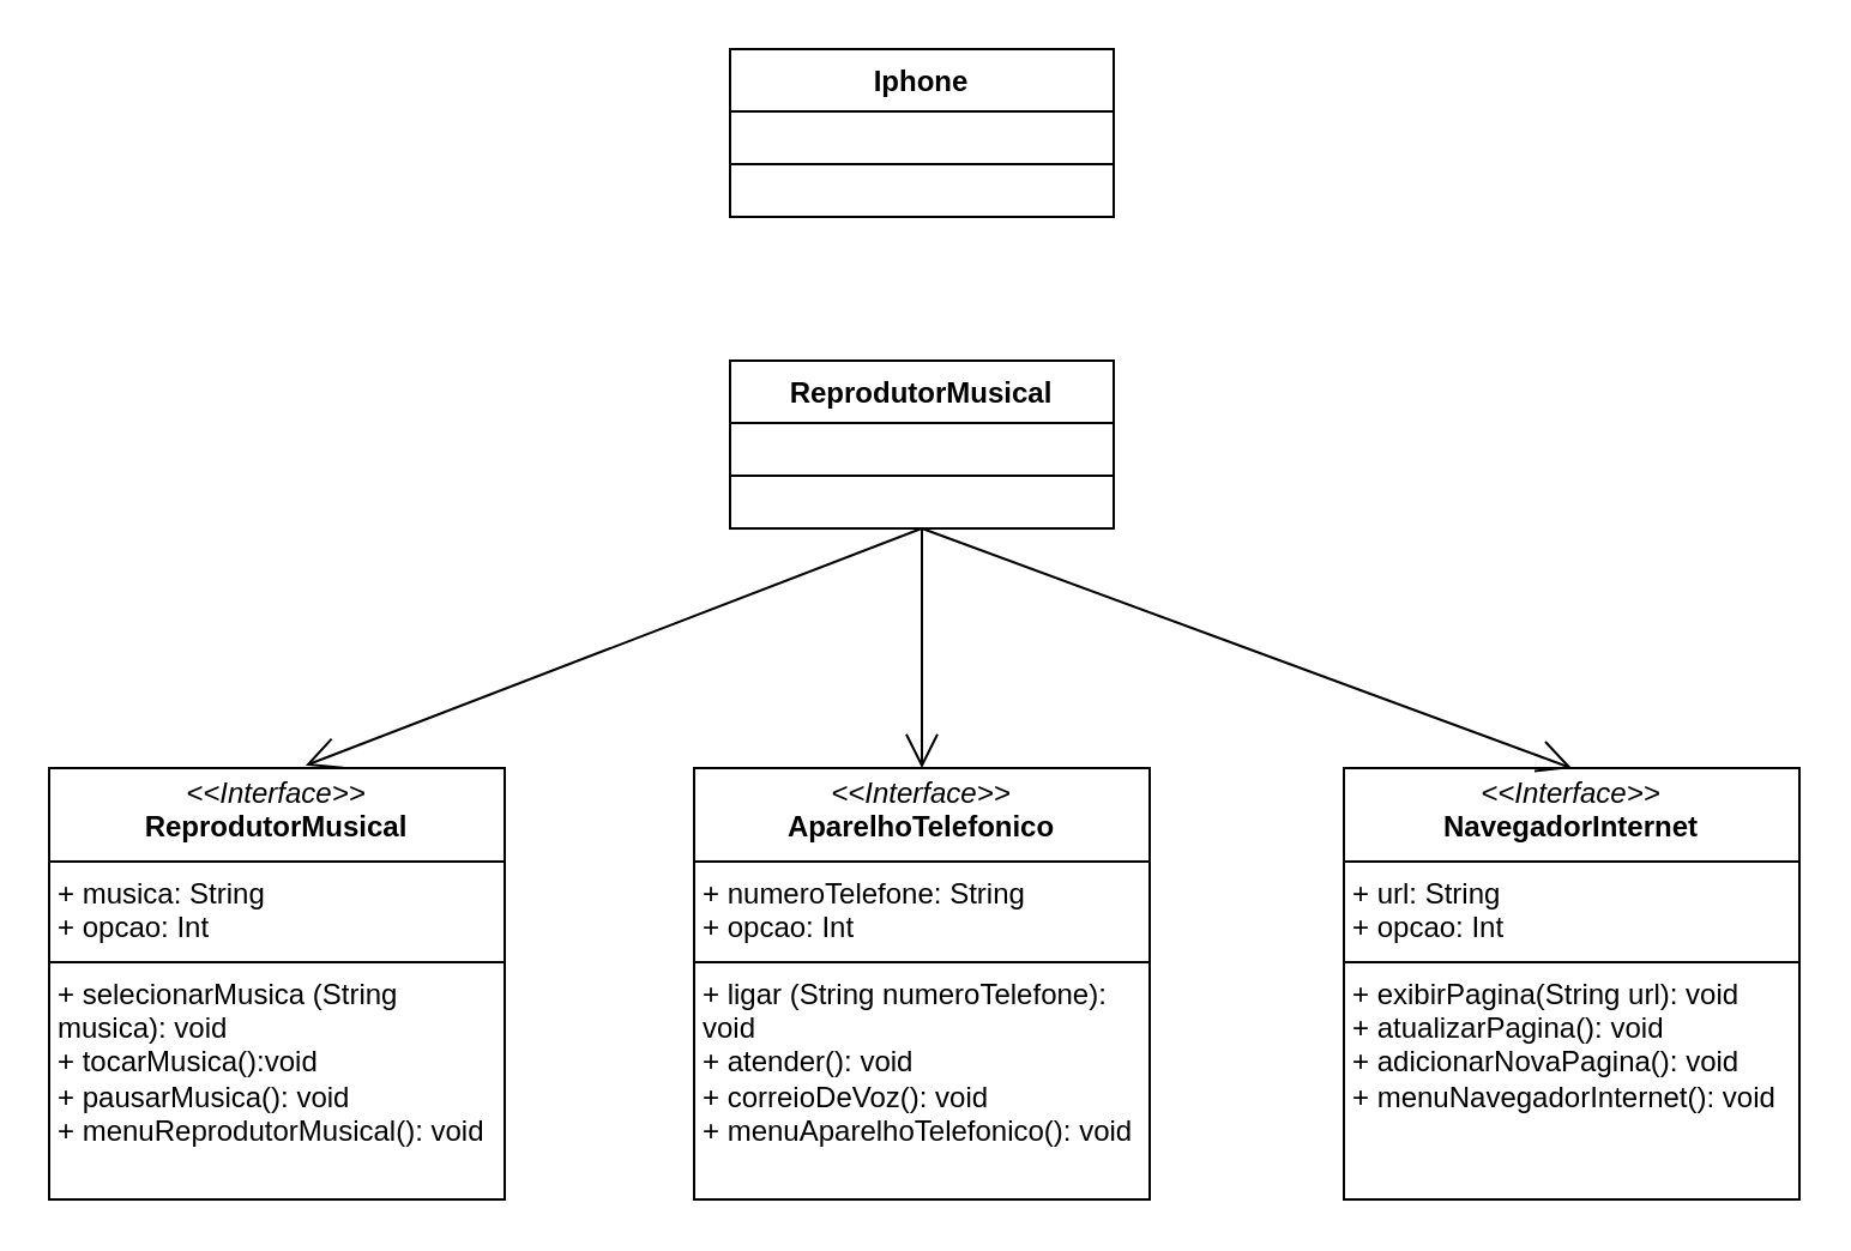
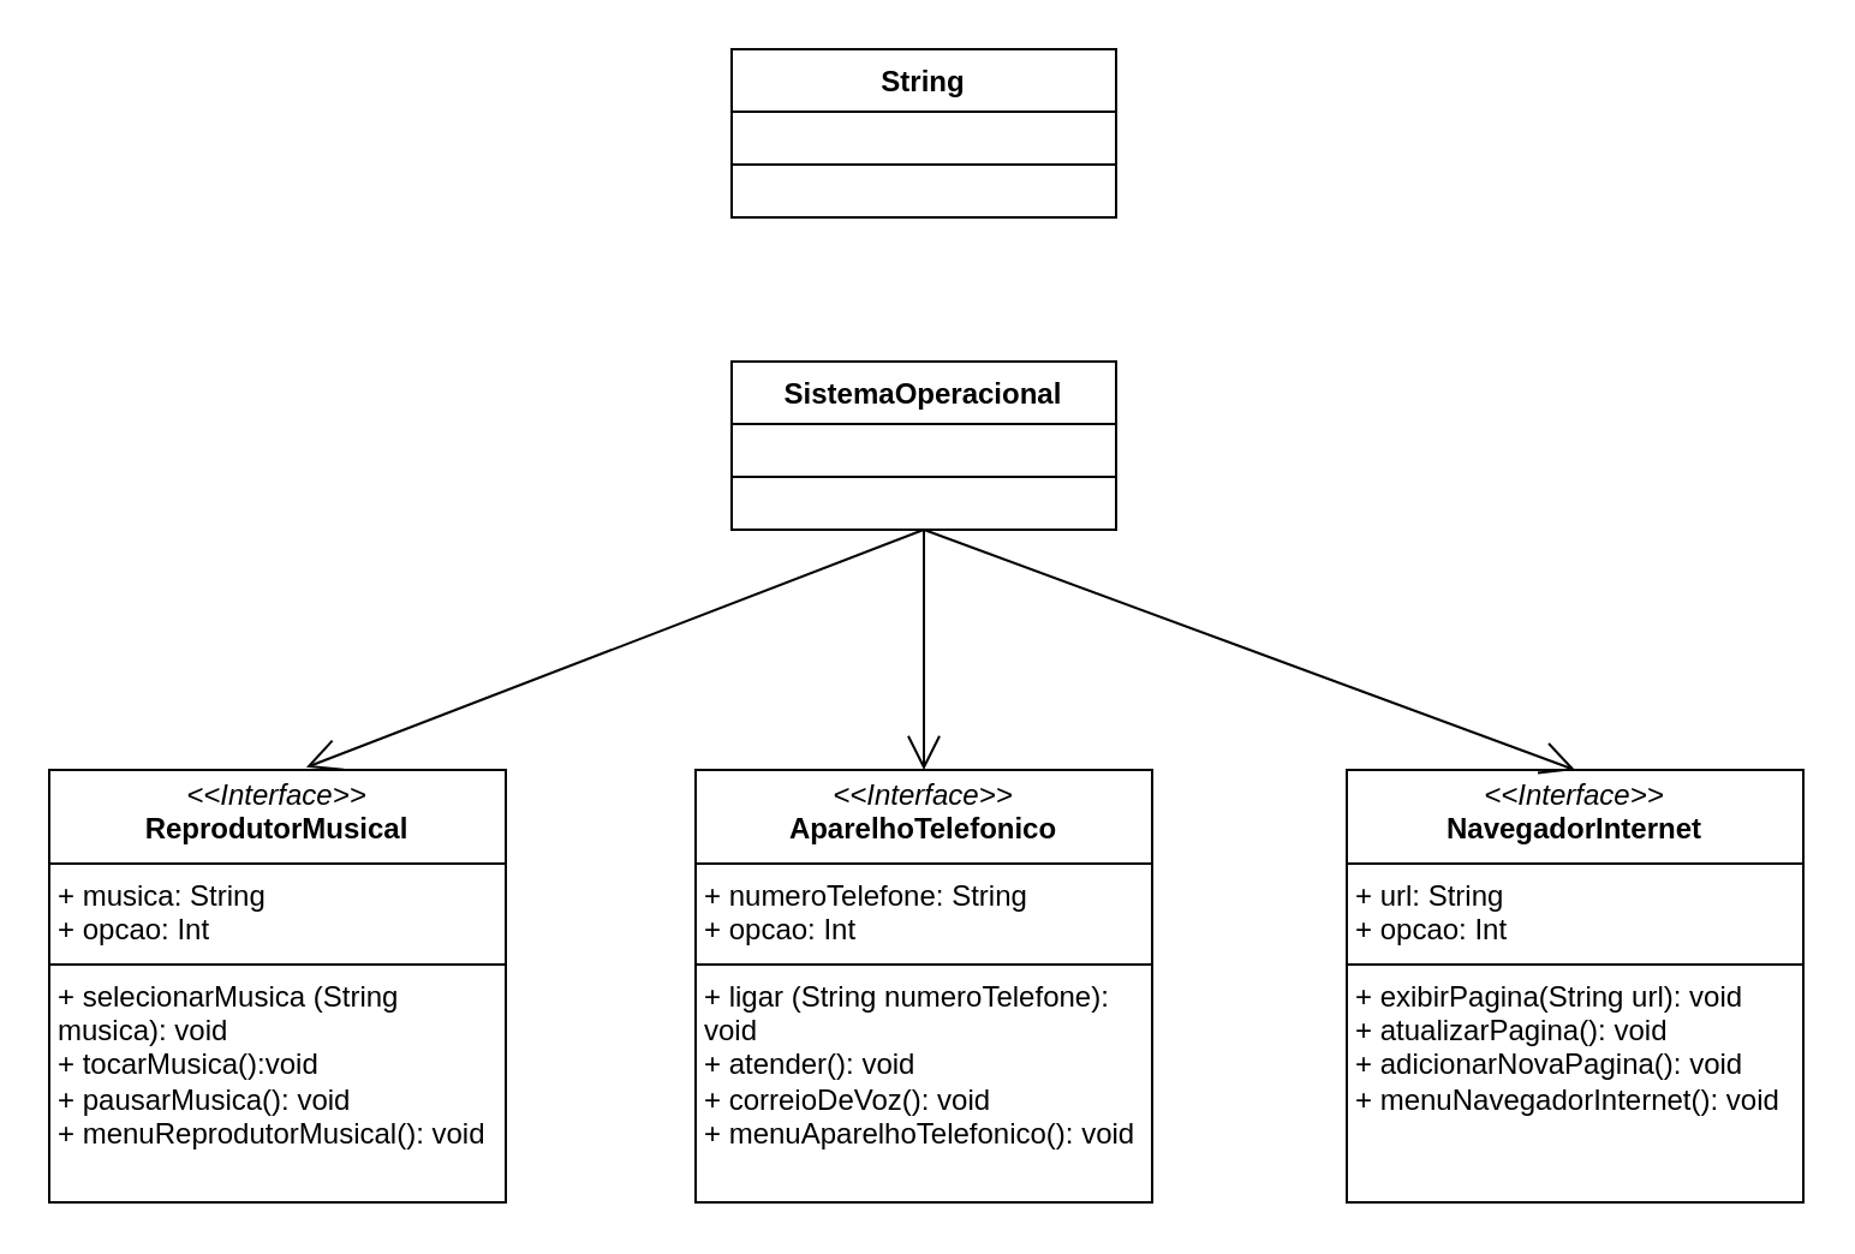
- <mxCell id="5" value="Iphone" style="swimlane;fontStyle=1;align=center;verticalAlign=top;childLayout=stackLayout;horizontal=1;startSize=26;horizontalStack=0;resizeParent=1;resizeParentMax=0;resizeLast=0;collapsible=1;marginBottom=0;whiteSpace=wrap;html=1;" vertex="1" parent="1"><mxGeometry x="304" y="20" width="160" height="70" as="geometry" /></mxCell>
+ <mxCell id="5" value="String" style="swimlane;fontStyle=1;align=center;verticalAlign=top;childLayout=stackLayout;horizontal=1;startSize=26;horizontalStack=0;resizeParent=1;resizeParentMax=0;resizeLast=0;collapsible=1;marginBottom=0;whiteSpace=wrap;html=1;" vertex="1" parent="1"><mxGeometry x="304" y="20" width="160" height="70" as="geometry" /></mxCell>
- <mxCell id="2" value="ReprodutorMusical" style="swimlane;fontStyle=1;align=center;verticalAlign=top;childLayout=stackLayout;horizontal=1;startSize=26;horizontalStack=0;resizeParent=1;resizeParentMax=0;resizeLast=0;collapsible=1;marginBottom=0;whiteSpace=wrap;html=1;" vertex="1" parent="1"><mxGeometry x="304" y="150" width="160" height="70" as="geometry" /></mxCell>
+ <mxCell id="2" value="SistemaOperacional" style="swimlane;fontStyle=1;align=center;verticalAlign=top;childLayout=stackLayout;horizontal=1;startSize=26;horizontalStack=0;resizeParent=1;resizeParentMax=0;resizeLast=0;collapsible=1;marginBottom=0;whiteSpace=wrap;html=1;" vertex="1" parent="1"><mxGeometry x="304" y="150" width="160" height="70" as="geometry" /></mxCell>
